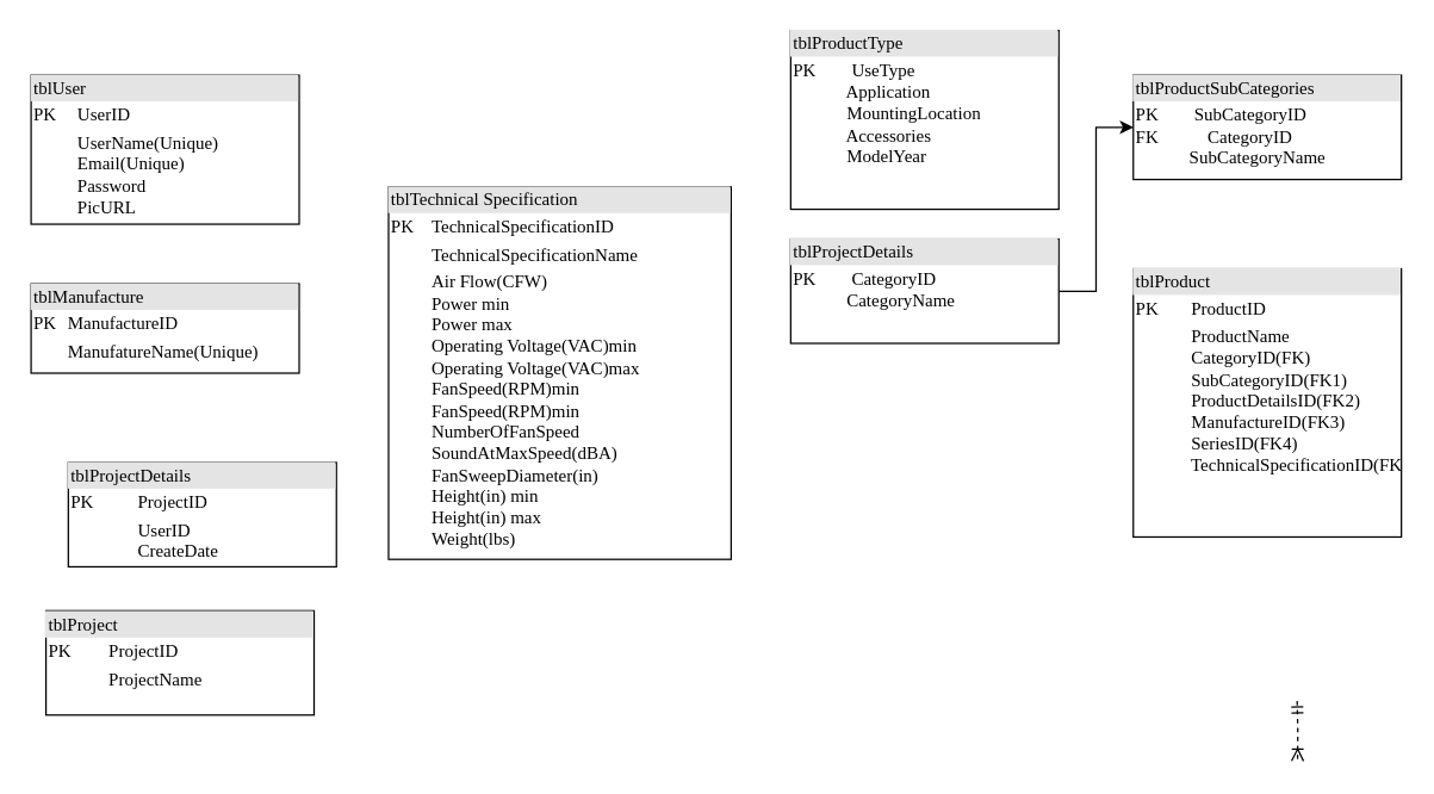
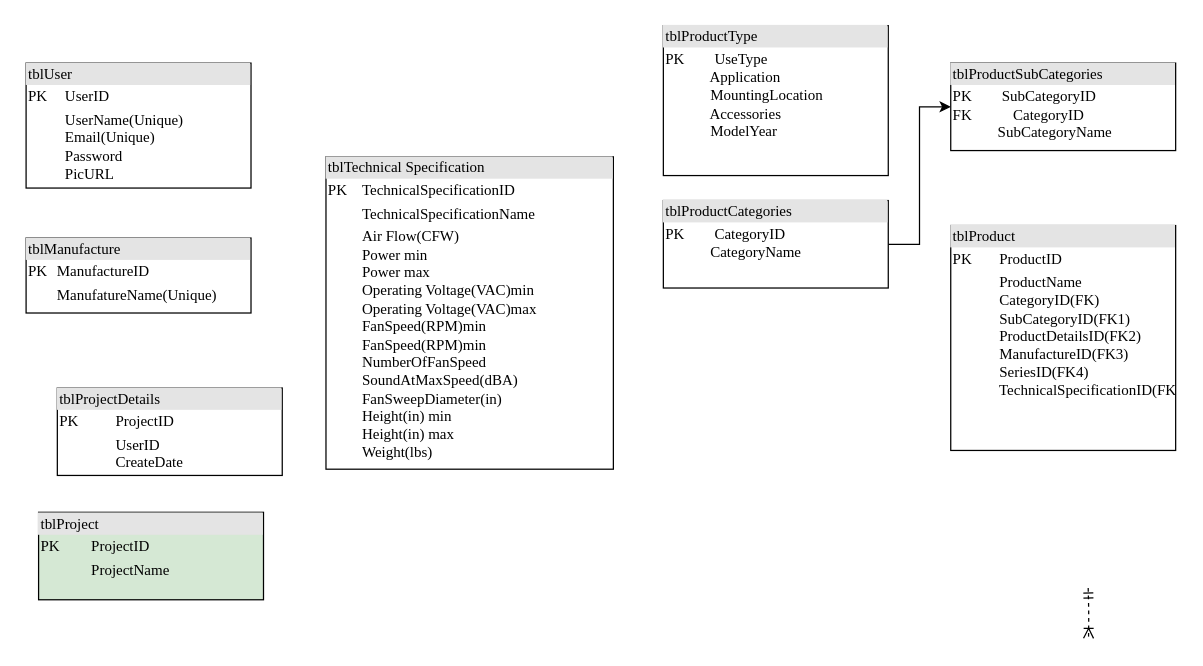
- <mxCell id="8" value="&lt;div style=&quot;box-sizing: border-box ; width: 100% ; background: #e4e4e4 ; padding: 2px&quot;&gt;tblProjectDetails&lt;/div&gt;&lt;table style=&quot;width: 100% ; font-size: 1em&quot; cellpadding=&quot;2&quot; cellspacing=&quot;0&quot;&gt;&lt;tbody&gt;&lt;tr&gt;&lt;td&gt;PK&amp;nbsp; &amp;nbsp; &amp;nbsp; &amp;nbsp; CategoryID&lt;br&gt;&amp;nbsp; &amp;nbsp; &amp;nbsp; &amp;nbsp; &amp;nbsp; &amp;nbsp; CategoryName&lt;br&gt;&amp;nbsp; &amp;nbsp; &amp;nbsp; &amp;nbsp; &amp;nbsp; &amp;nbsp;&amp;nbsp;&lt;br&gt;&amp;nbsp; &amp;nbsp; &amp;nbsp; &amp;nbsp; &amp;nbsp; &amp;nbsp;&amp;nbsp;&lt;br&gt;&amp;nbsp; &amp;nbsp; &amp;nbsp; &amp;nbsp; &amp;nbsp; &amp;nbsp;&amp;nbsp;&lt;br&gt;&amp;nbsp; &amp;nbsp; &amp;nbsp; &amp;nbsp; &amp;nbsp; &amp;nbsp;&amp;nbsp;&lt;br&gt;&lt;br&gt;&lt;br&gt;&lt;/td&gt;&lt;td&gt;&lt;br&gt;&lt;/td&gt;&lt;/tr&gt;&lt;tr&gt;&lt;td&gt;&lt;br&gt;&lt;/td&gt;&lt;td&gt;&lt;br&gt;&lt;/td&gt;&lt;/tr&gt;&lt;tr&gt;&lt;td&gt;&lt;/td&gt;&lt;td&gt;&lt;br&gt;&lt;/td&gt;&lt;/tr&gt;&lt;/tbody&gt;&lt;/table&gt;" style="verticalAlign=top;align=left;overflow=fill;html=1;rounded=0;shadow=0;comic=0;labelBackgroundColor=none;strokeColor=#000000;strokeWidth=1;fillColor=#ffffff;fontFamily=Verdana;fontSize=12;fontColor=#000000;" vertex="1" parent="1"><mxGeometry x="530" y="160" width="180" height="70" as="geometry" /></mxCell>
+ <mxCell id="8" value="&lt;div style=&quot;box-sizing: border-box ; width: 100% ; background: #e4e4e4 ; padding: 2px&quot;&gt;tblProductCategories&lt;/div&gt;&lt;table style=&quot;width: 100% ; font-size: 1em&quot; cellpadding=&quot;2&quot; cellspacing=&quot;0&quot;&gt;&lt;tbody&gt;&lt;tr&gt;&lt;td&gt;PK&amp;nbsp; &amp;nbsp; &amp;nbsp; &amp;nbsp; CategoryID&lt;br&gt;&amp;nbsp; &amp;nbsp; &amp;nbsp; &amp;nbsp; &amp;nbsp; &amp;nbsp; CategoryName&lt;br&gt;&amp;nbsp; &amp;nbsp; &amp;nbsp; &amp;nbsp; &amp;nbsp; &amp;nbsp;&amp;nbsp;&lt;br&gt;&amp;nbsp; &amp;nbsp; &amp;nbsp; &amp;nbsp; &amp;nbsp; &amp;nbsp;&amp;nbsp;&lt;br&gt;&amp;nbsp; &amp;nbsp; &amp;nbsp; &amp;nbsp; &amp;nbsp; &amp;nbsp;&amp;nbsp;&lt;br&gt;&amp;nbsp; &amp;nbsp; &amp;nbsp; &amp;nbsp; &amp;nbsp; &amp;nbsp;&amp;nbsp;&lt;br&gt;&lt;br&gt;&lt;br&gt;&lt;/td&gt;&lt;td&gt;&lt;br&gt;&lt;/td&gt;&lt;/tr&gt;&lt;tr&gt;&lt;td&gt;&lt;br&gt;&lt;/td&gt;&lt;td&gt;&lt;br&gt;&lt;/td&gt;&lt;/tr&gt;&lt;tr&gt;&lt;td&gt;&lt;/td&gt;&lt;td&gt;&lt;br&gt;&lt;/td&gt;&lt;/tr&gt;&lt;/tbody&gt;&lt;/table&gt;" style="verticalAlign=top;align=left;overflow=fill;html=1;rounded=0;shadow=0;comic=0;labelBackgroundColor=none;strokeColor=#000000;strokeWidth=1;fillColor=#ffffff;fontFamily=Verdana;fontSize=12;fontColor=#000000;" vertex="1" parent="1"><mxGeometry x="530" y="160" width="180" height="70" as="geometry" /></mxCell>
- <mxCell id="12" value="&lt;div style=&quot;box-sizing: border-box ; width: 100% ; background: #e4e4e4 ; padding: 2px&quot;&gt;tblProject&lt;/div&gt;&lt;table style=&quot;width: 100% ; font-size: 1em&quot; cellpadding=&quot;2&quot; cellspacing=&quot;0&quot;&gt;&lt;tbody&gt;&lt;tr&gt;&lt;td&gt;PK&lt;/td&gt;&lt;td&gt;ProjectID&lt;/td&gt;&lt;/tr&gt;&lt;tr&gt;&lt;td&gt;&lt;br&gt;&lt;/td&gt;&lt;td&gt;ProjectName&lt;br&gt;&lt;br&gt;&lt;/td&gt;&lt;/tr&gt;&lt;tr&gt;&lt;td&gt;&lt;br&gt;&lt;/td&gt;&lt;td&gt;&lt;br&gt;&lt;br&gt;&lt;br&gt;&lt;br&gt;&lt;/td&gt;&lt;/tr&gt;&lt;/tbody&gt;&lt;/table&gt;" style="verticalAlign=top;align=left;overflow=fill;html=1;rounded=0;shadow=0;comic=0;labelBackgroundColor=none;strokeColor=#000000;strokeWidth=1;fillColor=#ffffff;fontFamily=Verdana;fontSize=12;fontColor=#000000;" vertex="1" parent="1"><mxGeometry x="30" y="409.5" width="180" height="70" as="geometry" /></mxCell>
+ <mxCell id="12" value="&lt;div style=&quot;box-sizing: border-box ; width: 100% ; background: #e4e4e4 ; padding: 2px&quot;&gt;tblProject&lt;/div&gt;&lt;table style=&quot;width: 100% ; font-size: 1em&quot; cellpadding=&quot;2&quot; cellspacing=&quot;0&quot;&gt;&lt;tbody&gt;&lt;tr&gt;&lt;td&gt;PK&lt;/td&gt;&lt;td&gt;ProjectID&lt;/td&gt;&lt;/tr&gt;&lt;tr&gt;&lt;td&gt;&lt;br&gt;&lt;/td&gt;&lt;td&gt;ProjectName&lt;br&gt;&lt;br&gt;&lt;/td&gt;&lt;/tr&gt;&lt;tr&gt;&lt;td&gt;&lt;br&gt;&lt;/td&gt;&lt;td&gt;&lt;br&gt;&lt;br&gt;&lt;br&gt;&lt;br&gt;&lt;/td&gt;&lt;/tr&gt;&lt;/tbody&gt;&lt;/table&gt;" style="verticalAlign=top;align=left;overflow=fill;html=1;rounded=0;shadow=0;comic=0;labelBackgroundColor=none;strokeColor=#000000;strokeWidth=1;fillColor=#d5e8d4;fontFamily=Verdana;fontSize=12;fontColor=#000000;" vertex="1" parent="1"><mxGeometry x="30" y="409.5" width="180" height="70" as="geometry" /></mxCell>
